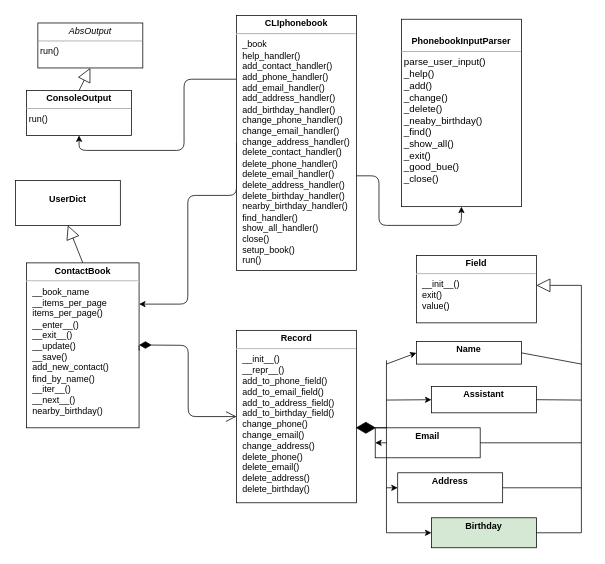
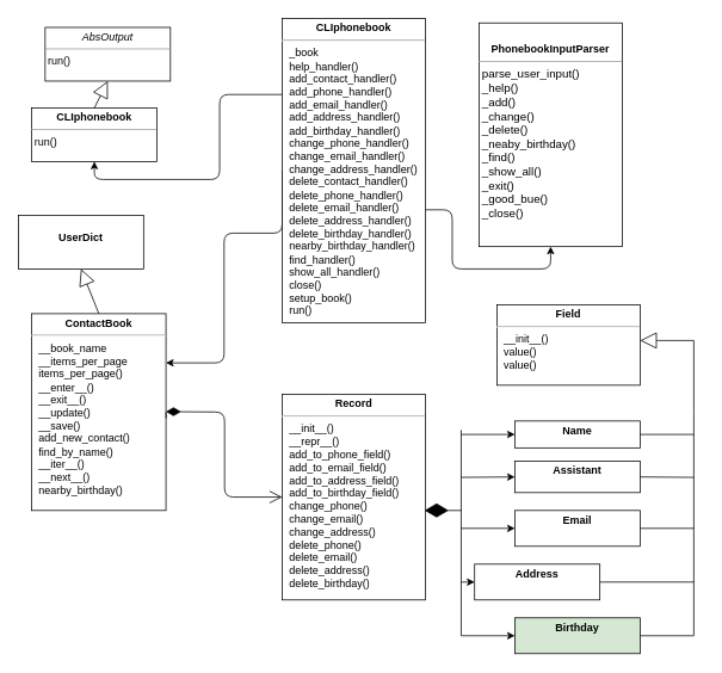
- <mxCell id="3" value="&lt;p style=&quot;margin:0px;margin-top:4px;text-align:center;&quot;&gt;&lt;b&gt;ConsoleOutput&lt;/b&gt;&lt;/p&gt;&lt;hr size=&quot;1&quot;&gt;&lt;div style=&quot;height:2px;&quot;&gt;&amp;nbsp;run()&lt;/div&gt;" style="verticalAlign=top;align=left;overflow=fill;fontSize=12;fontFamily=Helvetica;html=1;rounded=0;labelBackgroundColor=none;" vertex="1" parent="1"><mxGeometry x="35" y="120" width="140" height="60" as="geometry" /></mxCell>
+ <mxCell id="3" value="&lt;p style=&quot;margin:0px;margin-top:4px;text-align:center;&quot;&gt;&lt;b&gt;CLIphonebook&lt;/b&gt;&lt;/p&gt;&lt;hr size=&quot;1&quot;&gt;&lt;div style=&quot;height:2px;&quot;&gt;&amp;nbsp;run()&lt;/div&gt;" style="verticalAlign=top;align=left;overflow=fill;fontSize=12;fontFamily=Helvetica;html=1;rounded=0;labelBackgroundColor=none;" vertex="1" parent="1"><mxGeometry x="35" y="120" width="140" height="60" as="geometry" /></mxCell>
- <mxCell id="17" value="&lt;p style=&quot;margin: 4px 0px 0px; text-align: center;&quot;&gt;&lt;b&gt;Field&lt;/b&gt;&lt;/p&gt;&lt;hr&gt;&lt;p style=&quot;margin:0px;margin-left:8px;&quot;&gt;__init__()&lt;/p&gt;&lt;p style=&quot;margin:0px;margin-left:8px;&quot;&gt;exit()&lt;/p&gt;&lt;p style=&quot;margin:0px;margin-left:8px;&quot;&gt;value()&lt;/p&gt;" style="verticalAlign=top;align=left;overflow=fill;fontSize=12;fontFamily=Helvetica;html=1;labelBackgroundColor=none;" vertex="1" parent="1"><mxGeometry x="555" y="340" width="160" height="90" as="geometry" /></mxCell>
+ <mxCell id="17" value="&lt;p style=&quot;margin: 4px 0px 0px; text-align: center;&quot;&gt;&lt;b&gt;Field&lt;/b&gt;&lt;/p&gt;&lt;hr&gt;&lt;p style=&quot;margin:0px;margin-left:8px;&quot;&gt;__init__()&lt;/p&gt;&lt;p style=&quot;margin:0px;margin-left:8px;&quot;&gt;value()&lt;/p&gt;&lt;p style=&quot;margin:0px;margin-left:8px;&quot;&gt;value()&lt;/p&gt;" style="verticalAlign=top;align=left;overflow=fill;fontSize=12;fontFamily=Helvetica;html=1;labelBackgroundColor=none;" vertex="1" parent="1"><mxGeometry x="555" y="340" width="160" height="90" as="geometry" /></mxCell>
- <mxCell id="18" value="&lt;p style=&quot;margin:0px;margin-top:4px;text-align:center;&quot;&gt;&lt;font size=&quot;1&quot; style=&quot;&quot;&gt;&lt;b style=&quot;font-size: 12px;&quot;&gt;Name&lt;/b&gt;&lt;/font&gt;&lt;/p&gt;" style="verticalAlign=top;align=left;overflow=fill;fontSize=12;fontFamily=Helvetica;html=1;labelBackgroundColor=none;" vertex="1" parent="1"><mxGeometry x="555" y="455" width="140" height="30" as="geometry" /></mxCell>
+ <mxCell id="18" value="&lt;p style=&quot;margin:0px;margin-top:4px;text-align:center;&quot;&gt;&lt;font size=&quot;1&quot; style=&quot;&quot;&gt;&lt;b style=&quot;font-size: 12px;&quot;&gt;Name&lt;/b&gt;&lt;/font&gt;&lt;/p&gt;" style="verticalAlign=top;align=left;overflow=fill;fontSize=12;fontFamily=Helvetica;html=1;labelBackgroundColor=none;" vertex="1" parent="1"><mxGeometry x="575" y="470" width="140" height="30" as="geometry" /></mxCell>
- <mxCell id="20" value="&lt;p style=&quot;margin:0px;margin-top:4px;text-align:center;&quot;&gt;&lt;b&gt;Email&lt;/b&gt;&lt;/p&gt;" style="verticalAlign=top;align=left;overflow=fill;fontSize=12;fontFamily=Helvetica;html=1;labelBackgroundColor=none;" vertex="1" parent="1"><mxGeometry x="500" y="570" width="140" height="40" as="geometry" /></mxCell>
+ <mxCell id="20" value="&lt;p style=&quot;margin:0px;margin-top:4px;text-align:center;&quot;&gt;&lt;b&gt;Email&lt;/b&gt;&lt;/p&gt;" style="verticalAlign=top;align=left;overflow=fill;fontSize=12;fontFamily=Helvetica;html=1;labelBackgroundColor=none;" vertex="1" parent="1"><mxGeometry x="575" y="570" width="140" height="40" as="geometry" /></mxCell>
